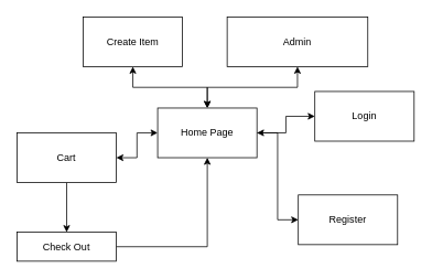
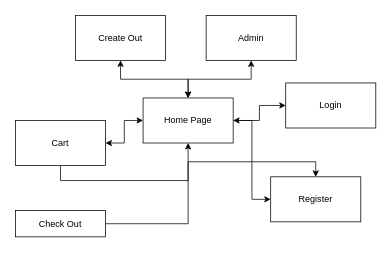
- <mxCell id="15" value="Create Item" style="rounded=0;whiteSpace=wrap;html=1;" vertex="1" parent="1"><mxGeometry x="100" y="20" width="120" height="60" as="geometry" /></mxCell>
+ <mxCell id="15" value="Create Out" style="rounded=0;whiteSpace=wrap;html=1;" vertex="1" parent="1"><mxGeometry x="100" y="20" width="120" height="60" as="geometry" /></mxCell>
- <mxCell id="14" value="Admin" style="rounded=0;whiteSpace=wrap;html=1;" vertex="1" parent="1"><mxGeometry x="274" y="20" width="170" height="60" as="geometry" /></mxCell>
+ <mxCell id="14" value="Admin" style="rounded=0;whiteSpace=wrap;html=1;" vertex="1" parent="1"><mxGeometry x="274" y="20" width="120" height="60" as="geometry" /></mxCell>
- <mxCell id="10" style="edgeStyle=orthogonalEdgeStyle;rounded=0;orthogonalLoop=1;jettySize=auto;html=1;exitX=0.5;exitY=1;exitDx=0;exitDy=0;entryX=0.5;entryY=0;entryDx=0;entryDy=0;startArrow=none;startFill=0;" edge="1" parent="1" source="11" target="13"><mxGeometry relative="1" as="geometry" /></mxCell>
+ <mxCell id="10" style="edgeStyle=orthogonalEdgeStyle;rounded=0;orthogonalLoop=1;jettySize=auto;html=1;exitX=0.5;exitY=1;exitDx=0;exitDy=0;startArrow=none;startFill=0;" edge="1" parent="1" source="11" target="9"><mxGeometry relative="1" as="geometry" /></mxCell>
